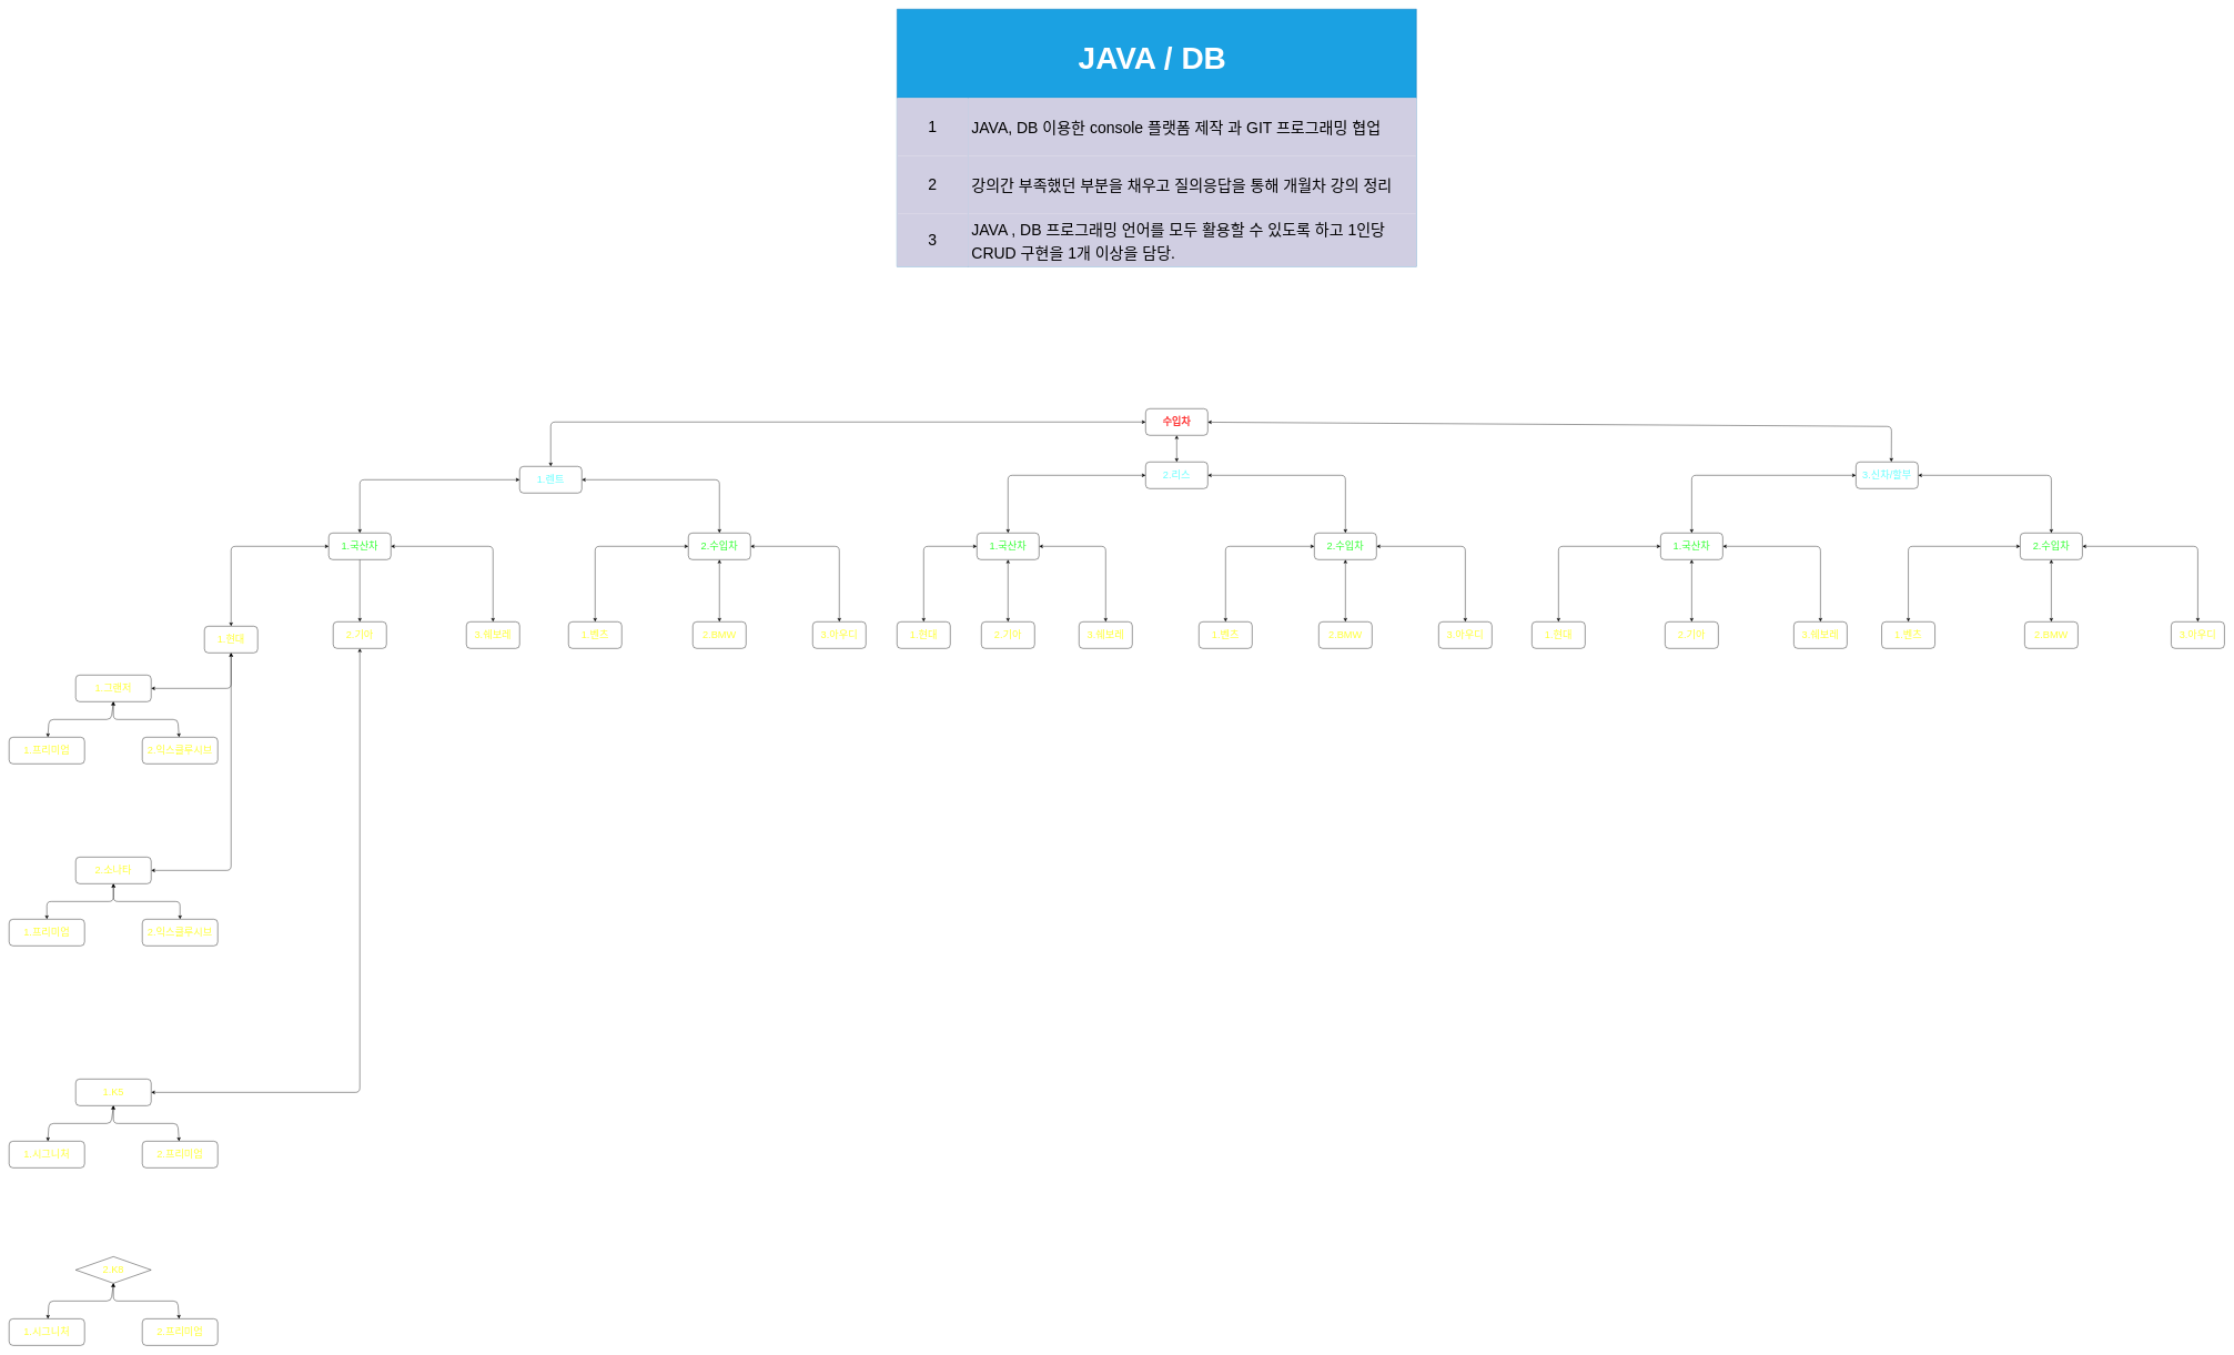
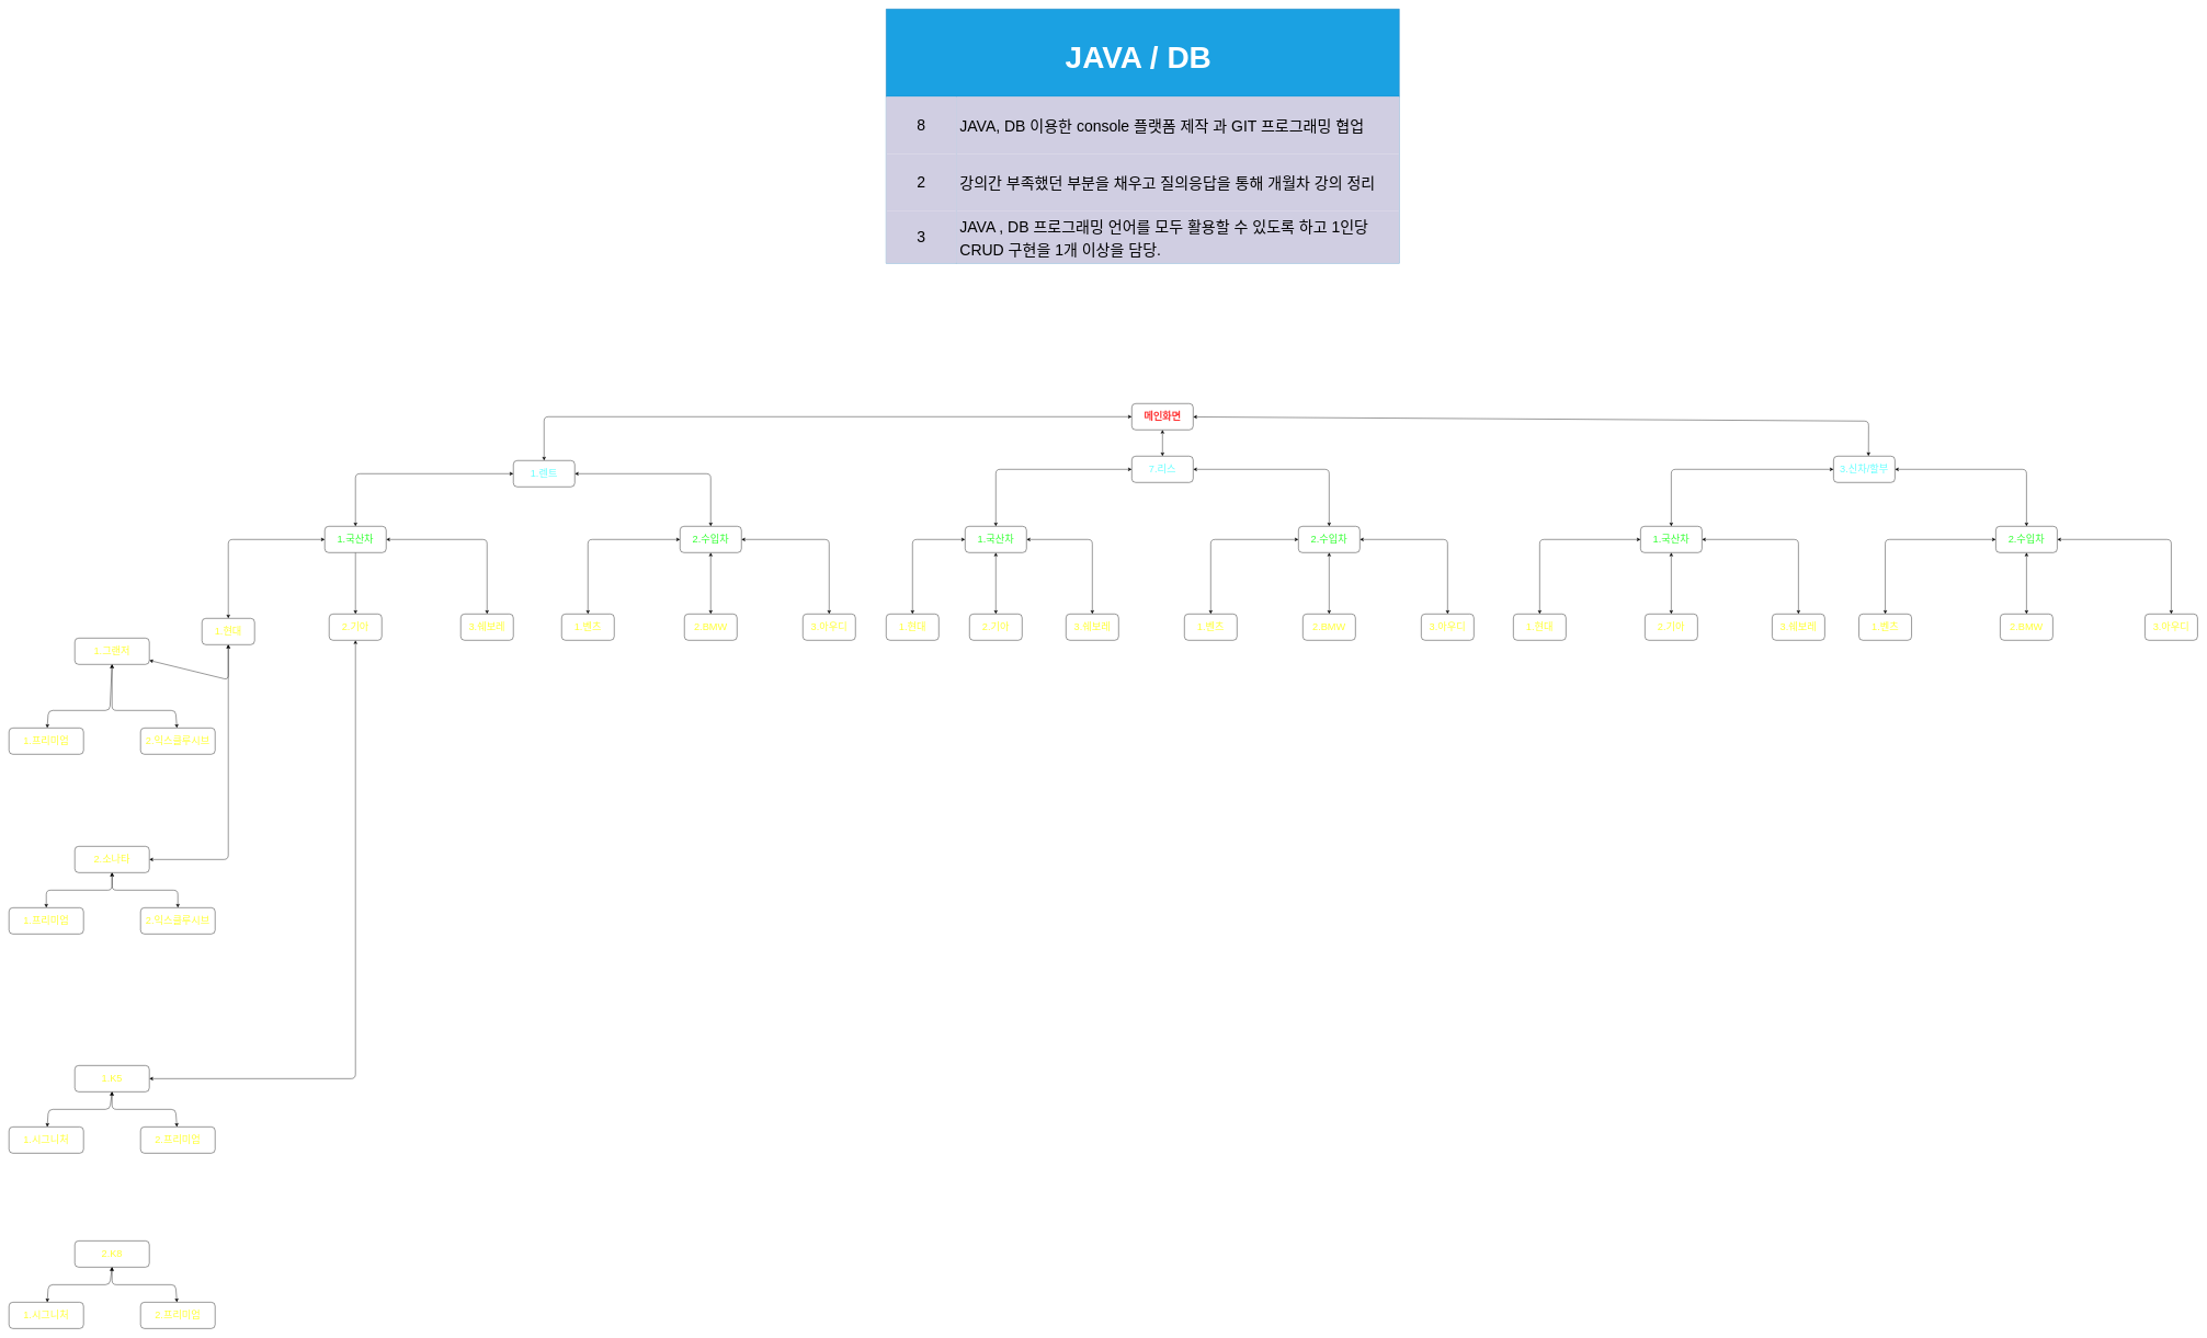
- <mxCell id="4" value="1" style="shape=partialRectangle;html=1;whiteSpace=wrap;connectable=0;fillColor=#d0cee2;top=0;left=0;bottom=0;right=0;overflow=hidden;pointerEvents=1;fontSize=35;strokeColor=#56517e;fontColor=#000000;" parent="3" vertex="1"><mxGeometry width="160" height="130" as="geometry"><mxRectangle width="160" height="130" as="alternateBounds" /></mxGeometry></mxCell>
+ <mxCell id="4" value="8" style="shape=partialRectangle;html=1;whiteSpace=wrap;connectable=0;fillColor=#d0cee2;top=0;left=0;bottom=0;right=0;overflow=hidden;pointerEvents=1;fontSize=35;strokeColor=#56517e;fontColor=#000000;" parent="3" vertex="1"><mxGeometry width="160" height="130" as="geometry"><mxRectangle width="160" height="130" as="alternateBounds" /></mxGeometry></mxCell>
- <mxCell id="15" value="수입차" style="rounded=1;whiteSpace=wrap;html=1;fontSize=23;fontStyle=1;fontColor=#FF3333;" parent="1" vertex="1"><mxGeometry x="2580" y="920" width="140" height="60" as="geometry" /></mxCell>
+ <mxCell id="15" value="메인화면" style="rounded=1;whiteSpace=wrap;html=1;fontSize=23;fontStyle=1;fontColor=#FF3333;" parent="1" vertex="1"><mxGeometry x="2580" y="920" width="140" height="60" as="geometry" /></mxCell>
- <mxCell id="29" value="2.리스" style="rounded=1;whiteSpace=wrap;html=1;fontSize=23;fontColor=#66FFFF;" parent="1" vertex="1"><mxGeometry x="2580" y="1040" width="140" height="60" as="geometry" /></mxCell>
+ <mxCell id="29" value="7.리스" style="rounded=1;whiteSpace=wrap;html=1;fontSize=23;fontColor=#66FFFF;" parent="1" vertex="1"><mxGeometry x="2580" y="1040" width="140" height="60" as="geometry" /></mxCell>
- <mxCell id="70" value="1.그랜저" style="whiteSpace=wrap;html=1;fontSize=23;fontColor=#FFFF33;rounded=1;flipH=0;flipV=0;" parent="1" vertex="1"><mxGeometry x="170" y="1520" width="170" height="60" as="geometry" /></mxCell>
+ <mxCell id="70" value="1.그랜저" style="whiteSpace=wrap;html=1;fontSize=23;fontColor=#FFFF33;rounded=1;flipH=0;flipV=0;" parent="1" vertex="1"><mxGeometry x="170" y="1455" width="170" height="60" as="geometry" /></mxCell>
- <mxCell id="85" value="2.K8" style="rhombus;whiteSpace=wrap;html=1;fontSize=23;fontColor=#FFFF33;flipH=0;flipV=0;" vertex="1" parent="1"><mxGeometry x="170" y="2830" width="170" height="60" as="geometry" /></mxCell>
+ <mxCell id="85" value="2.K8" style="whiteSpace=wrap;html=1;fontSize=23;fontColor=#FFFF33;rounded=1;flipH=0;flipV=0;" vertex="1" parent="1"><mxGeometry x="170" y="2830" width="170" height="60" as="geometry" /></mxCell>
